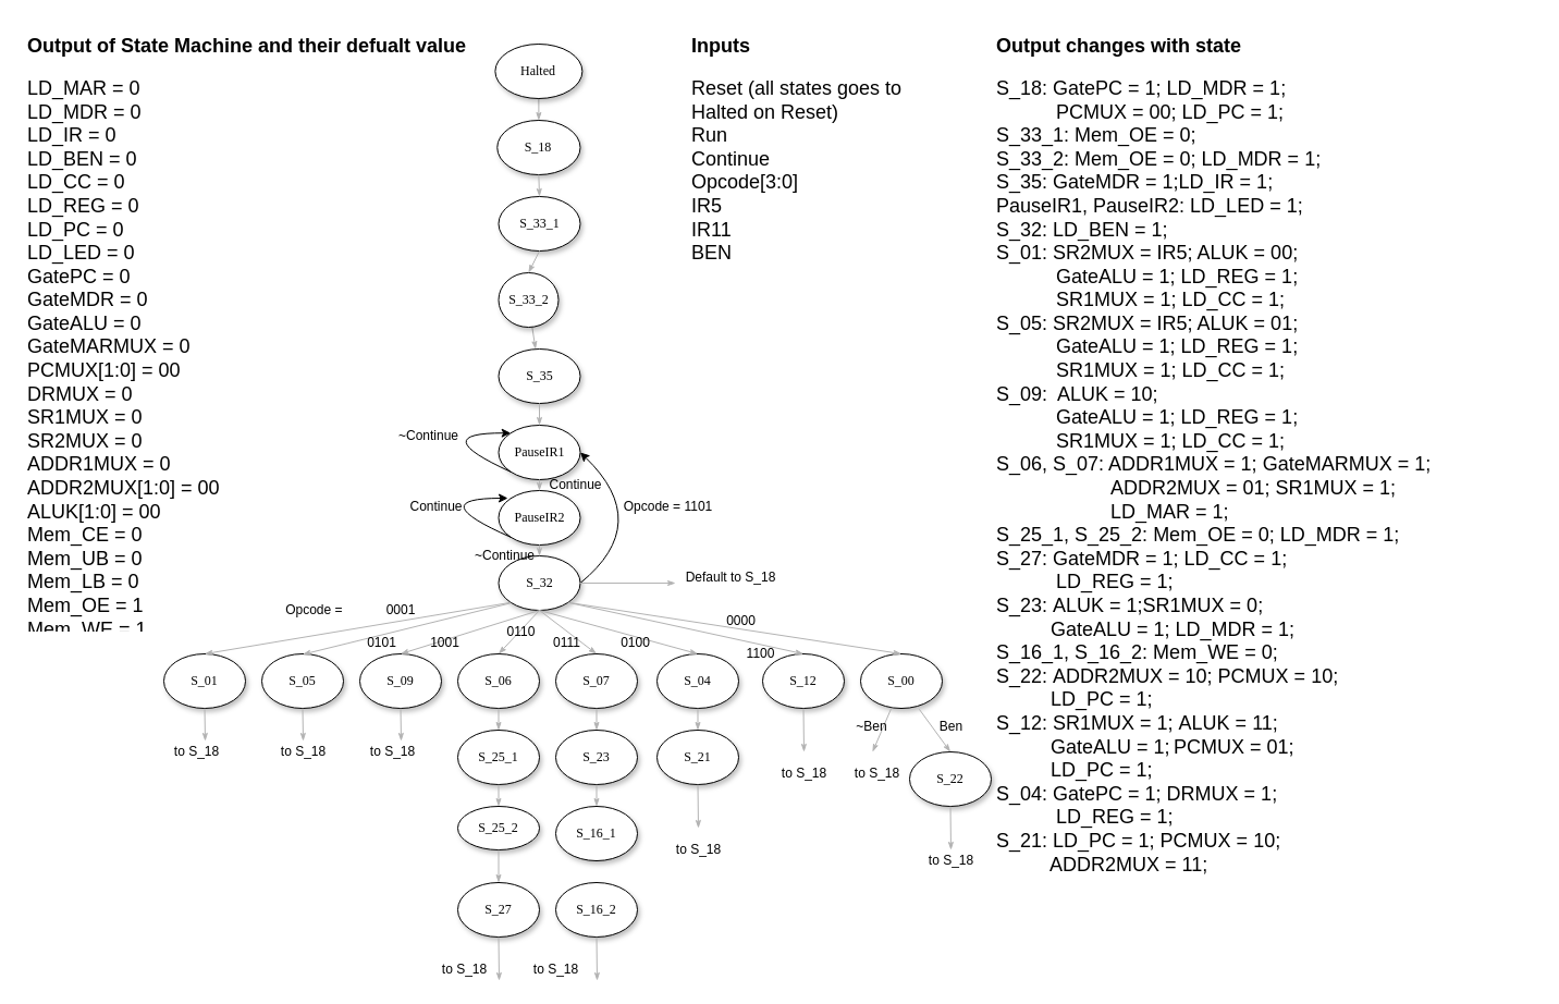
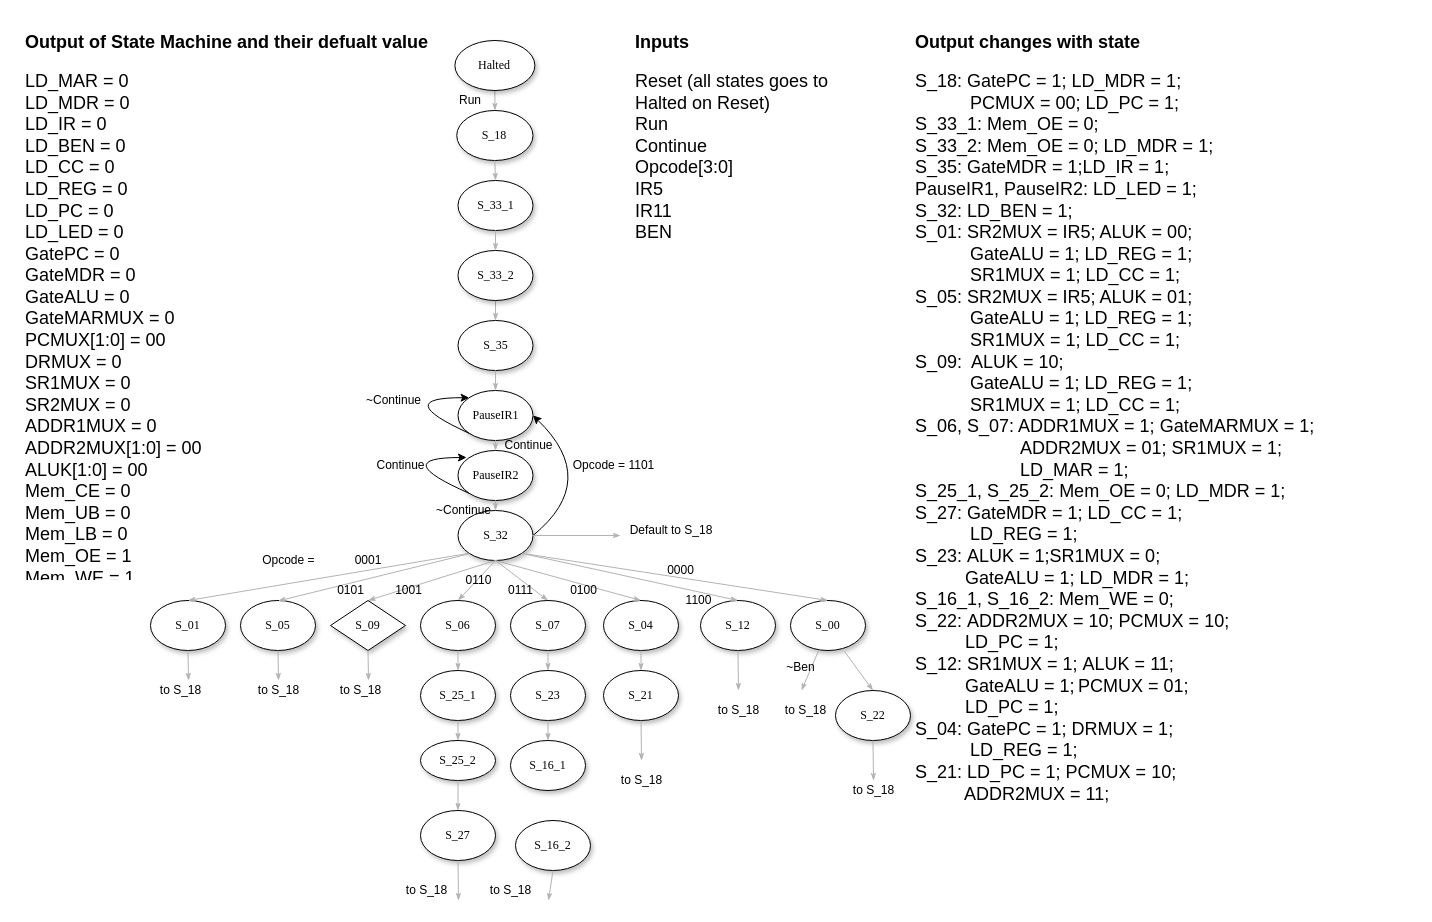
+ <mxCell id="9" value="Run" style="text;html=1;strokeColor=none;fillColor=none;align=center;verticalAlign=middle;whiteSpace=wrap;rounded=0;" vertex="1" parent="1"><mxGeometry x="450" y="90" width="40" height="20" as="geometry" /></mxCell>
- <mxCell id="7" value="&lt;span&gt;S_33_2&lt;/span&gt;" style="ellipse;whiteSpace=wrap;html=1;rounded=0;shadow=1;comic=0;labelBackgroundColor=none;strokeWidth=1;fontFamily=Verdana;fontSize=12;align=center;" parent="1" vertex="1"><mxGeometry x="457.5" y="250" width="55" height="50" as="geometry" /></mxCell>
+ <mxCell id="7" value="&lt;span&gt;S_33_2&lt;/span&gt;" style="ellipse;whiteSpace=wrap;html=1;rounded=0;shadow=1;comic=0;labelBackgroundColor=none;strokeWidth=1;fontFamily=Verdana;fontSize=12;align=center;" parent="1" vertex="1"><mxGeometry x="457.5" y="250" width="75" height="50" as="geometry" /></mxCell>
- <mxCell id="15" value="&lt;span&gt;S_09&lt;/span&gt;" style="ellipse;whiteSpace=wrap;html=1;rounded=0;shadow=1;comic=0;labelBackgroundColor=none;strokeWidth=1;fontFamily=Verdana;fontSize=12;align=center;" vertex="1" parent="1"><mxGeometry x="330" y="600" width="75" height="50" as="geometry" /></mxCell>
+ <mxCell id="15" value="&lt;span&gt;S_09&lt;/span&gt;" style="rhombus;whiteSpace=wrap;html=1;shadow=1;comic=0;labelBackgroundColor=none;strokeWidth=1;fontFamily=Verdana;fontSize=12;align=center;" vertex="1" parent="1"><mxGeometry x="330" y="600" width="75" height="50" as="geometry" /></mxCell>
- <mxCell id="87" value="Ben" style="text;html=1;align=center;verticalAlign=middle;resizable=0;points=[];autosize=1;" vertex="1" parent="1"><mxGeometry x="852.5" y="657" width="40" height="20" as="geometry" /></mxCell>
- <mxCell id="70" value="&lt;span&gt;S_16_2&lt;/span&gt;" style="ellipse;whiteSpace=wrap;html=1;rounded=0;shadow=1;comic=0;labelBackgroundColor=none;strokeWidth=1;fontFamily=Verdana;fontSize=12;align=center;" vertex="1" parent="1"><mxGeometry x="510" y="810" width="75" height="50" as="geometry" /></mxCell>
+ <mxCell id="70" value="&lt;span&gt;S_16_2&lt;/span&gt;" style="ellipse;whiteSpace=wrap;html=1;rounded=0;shadow=1;comic=0;labelBackgroundColor=none;strokeWidth=1;fontFamily=Verdana;fontSize=12;align=center;" vertex="1" parent="1"><mxGeometry x="515" y="820" width="75" height="50" as="geometry" /></mxCell>
